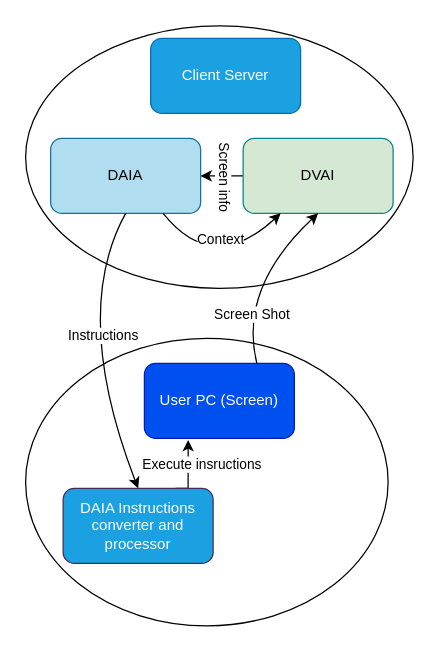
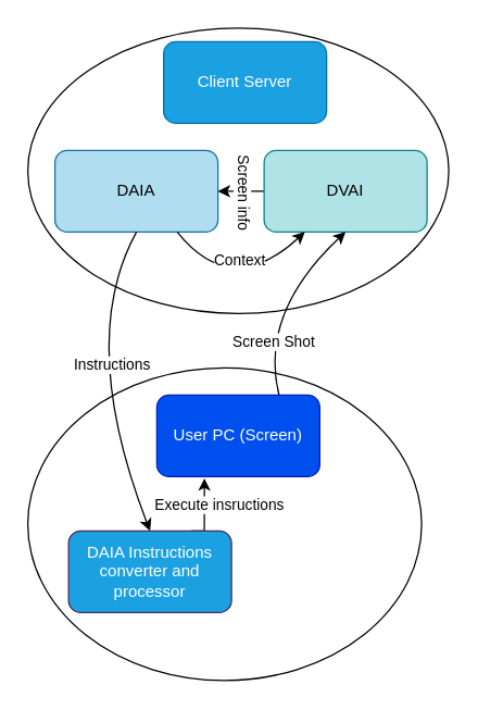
- <mxCell id="7" value="DVAI" style="rounded=1;whiteSpace=wrap;html=1;fillColor=#d5e8d4;strokeColor=#0e8088;" vertex="1" parent="1"><mxGeometry x="194" y="110" width="120" height="60" as="geometry" /></mxCell>
+ <mxCell id="7" value="DVAI" style="rounded=1;whiteSpace=wrap;html=1;fillColor=#b0e3e6;strokeColor=#0e8088;" vertex="1" parent="1"><mxGeometry x="194" y="110" width="120" height="60" as="geometry" /></mxCell>
